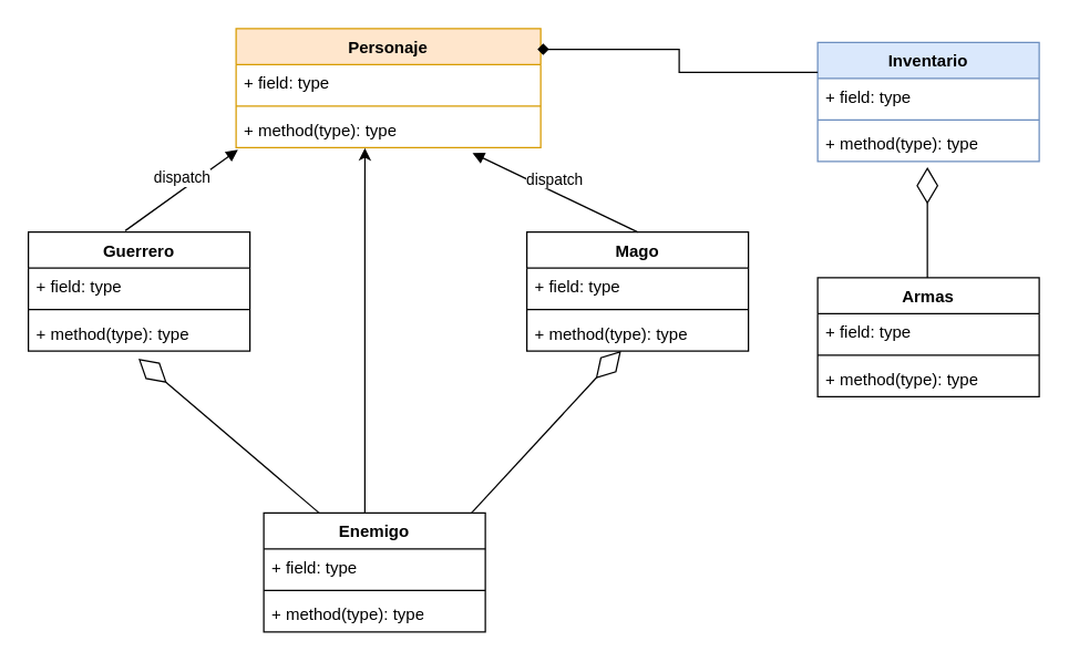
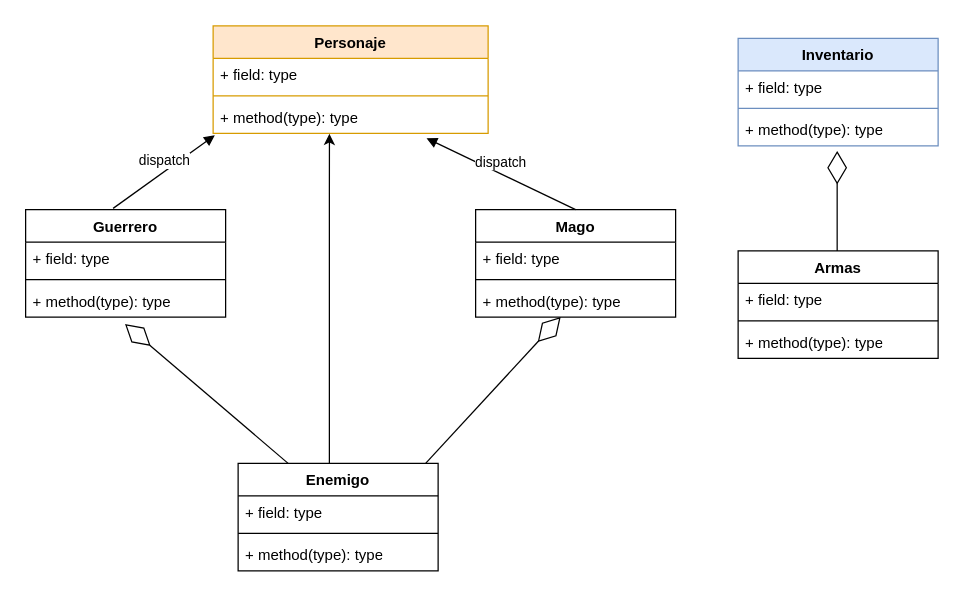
- <mxCell id="29" style="edgeStyle=orthogonalEdgeStyle;rounded=0;orthogonalLoop=1;jettySize=auto;html=1;exitX=0;exitY=0.25;exitDx=0;exitDy=0;entryX=0.989;entryY=0.174;entryDx=0;entryDy=0;entryPerimeter=0;endArrow=diamond;endFill=1;" edge="1" parent="1" source="18" target="2"><mxGeometry relative="1" as="geometry" /></mxCell>
